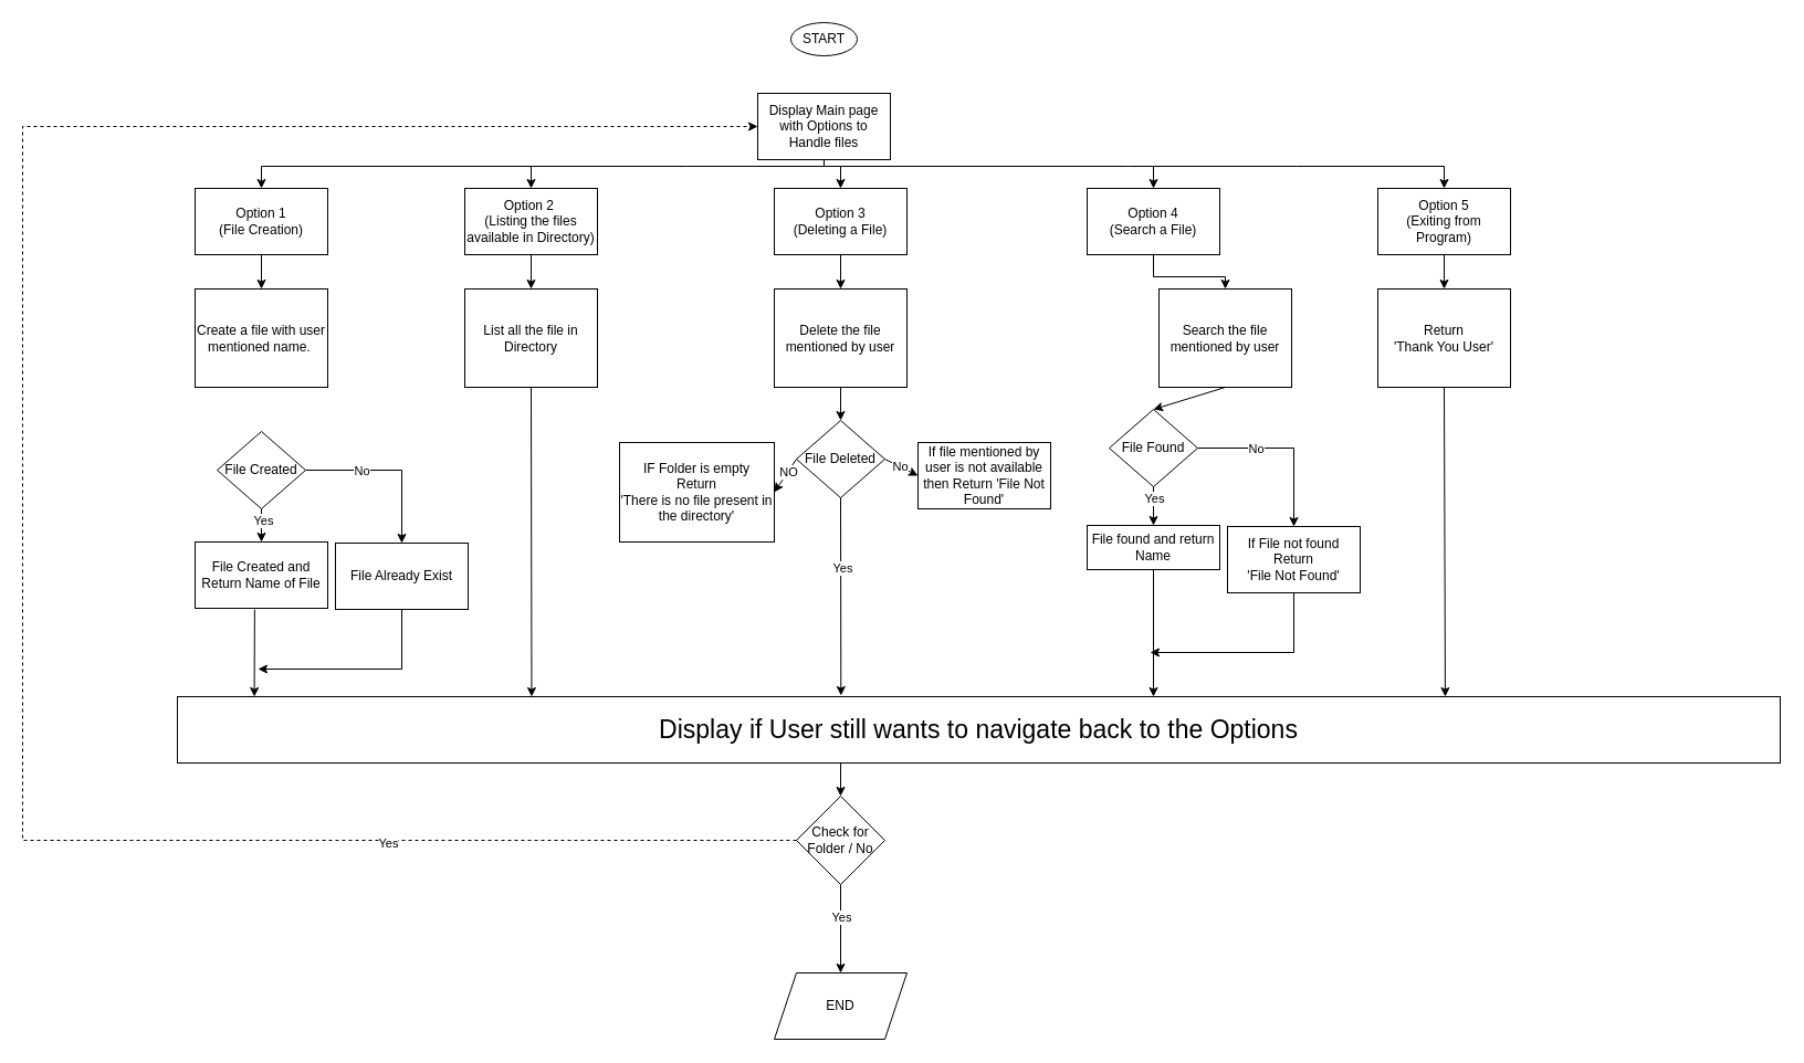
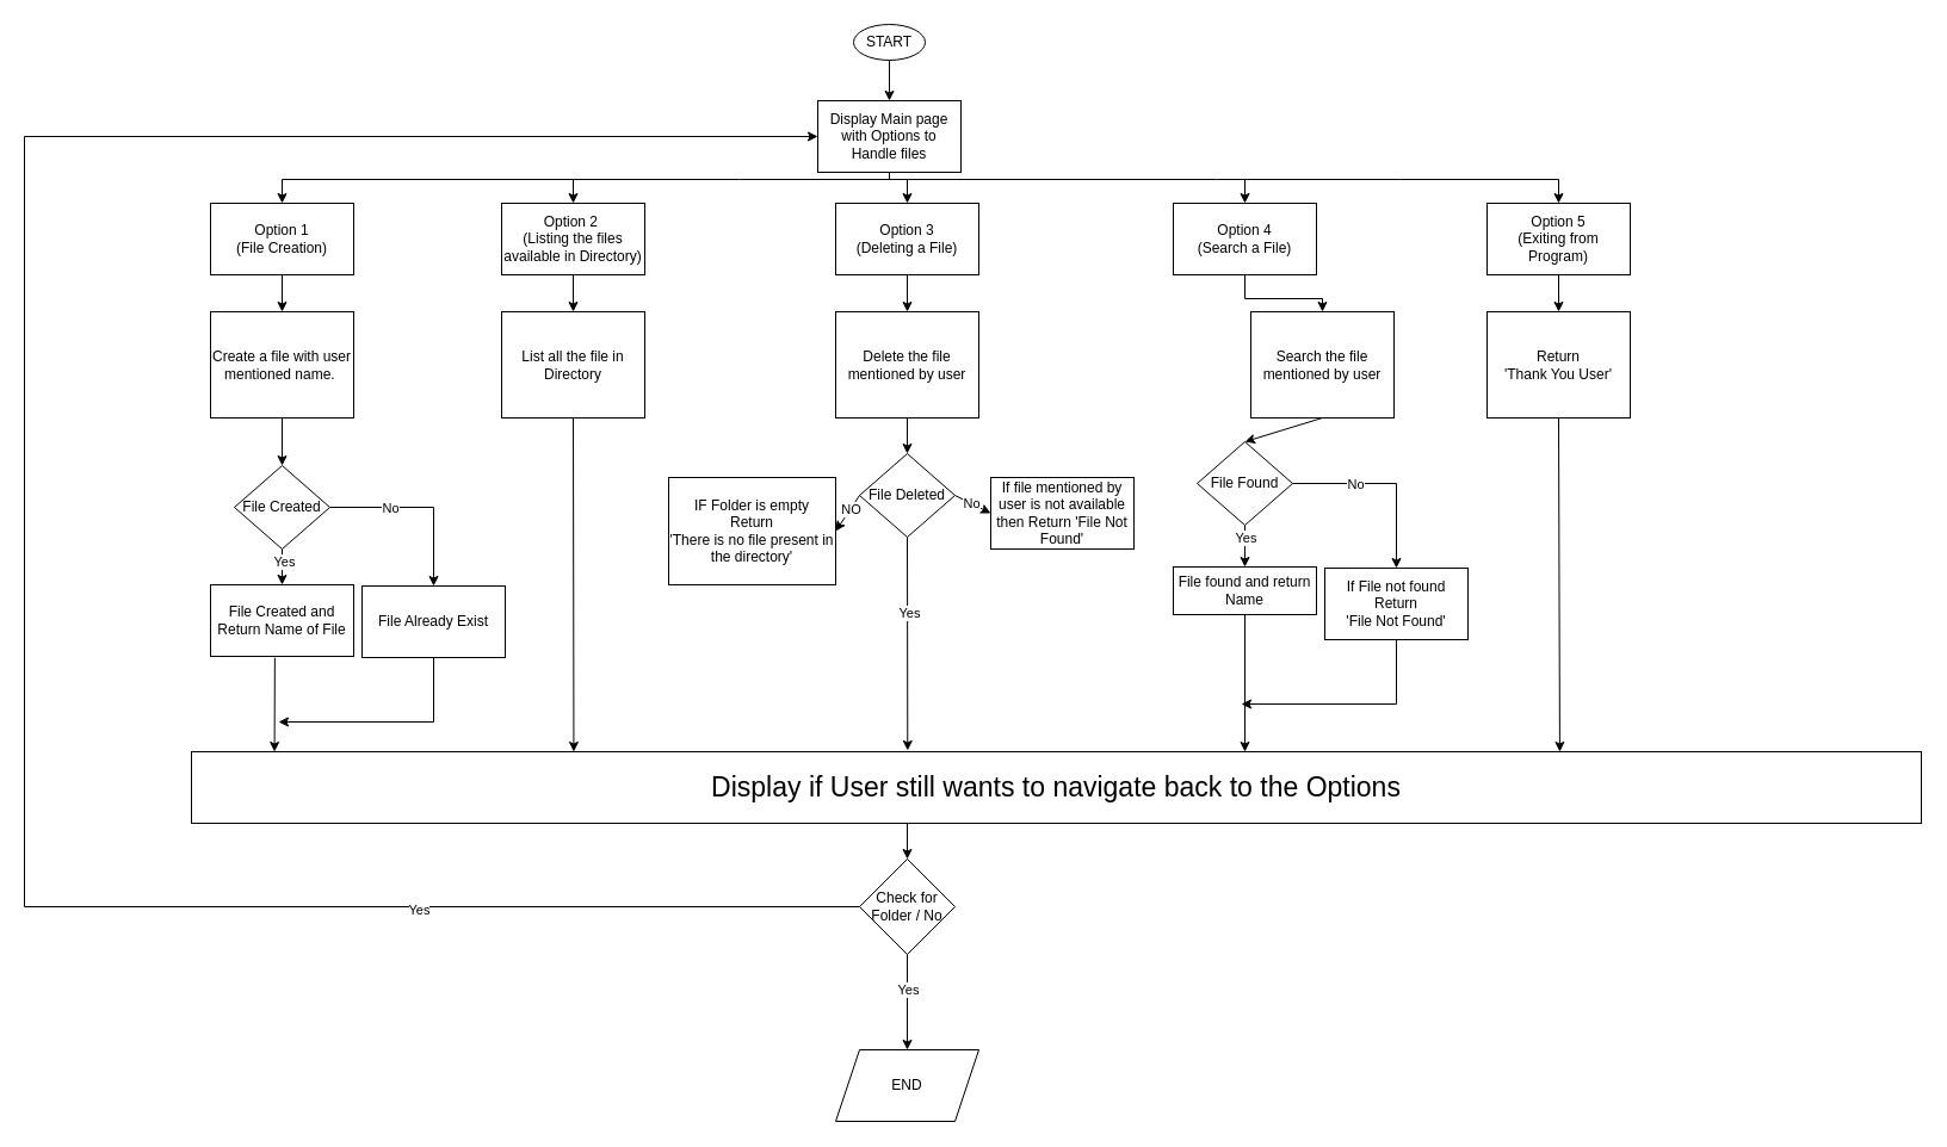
+ <mxCell id="2" value="" style="edgeStyle=orthogonalEdgeStyle;rounded=0;orthogonalLoop=1;jettySize=auto;html=1;" parent="1" source="3" target="4" edge="1"><mxGeometry relative="1" as="geometry" /></mxCell>
- <mxCell id="38" value="" style="endArrow=classic;html=1;rounded=0;exitX=0;exitY=0.5;exitDx=0;exitDy=0;entryX=0;entryY=0.5;entryDx=0;entryDy=0;dashed=1;" edge="1" parent="1" source="34" target="4"><mxGeometry width="50" height="50" relative="1" as="geometry"><mxPoint x="340" y="760" as="sourcePoint" /><mxPoint x="370" y="220" as="targetPoint" /><Array as="points"><mxPoint x="20" y="760" /><mxPoint x="20" y="114" /></Array></mxGeometry></mxCell>
+ <mxCell id="38" value="" style="endArrow=classic;html=1;rounded=0;exitX=0;exitY=0.5;exitDx=0;exitDy=0;entryX=0;entryY=0.5;entryDx=0;entryDy=0;" edge="1" parent="1" source="34" target="4"><mxGeometry width="50" height="50" relative="1" as="geometry"><mxPoint x="340" y="760" as="sourcePoint" /><mxPoint x="370" y="220" as="targetPoint" /><Array as="points"><mxPoint x="20" y="760" /><mxPoint x="20" y="114" /></Array></mxGeometry></mxCell>
+ <mxCell id="62" value="" style="endArrow=classic;html=1;rounded=0;exitX=0.5;exitY=1;exitDx=0;exitDy=0;entryX=0.5;entryY=0;entryDx=0;entryDy=0;" edge="1" parent="1" source="19" target="53"><mxGeometry width="50" height="50" relative="1" as="geometry"><mxPoint x="380" y="450" as="sourcePoint" /><mxPoint x="430" y="400" as="targetPoint" /></mxGeometry></mxCell>
